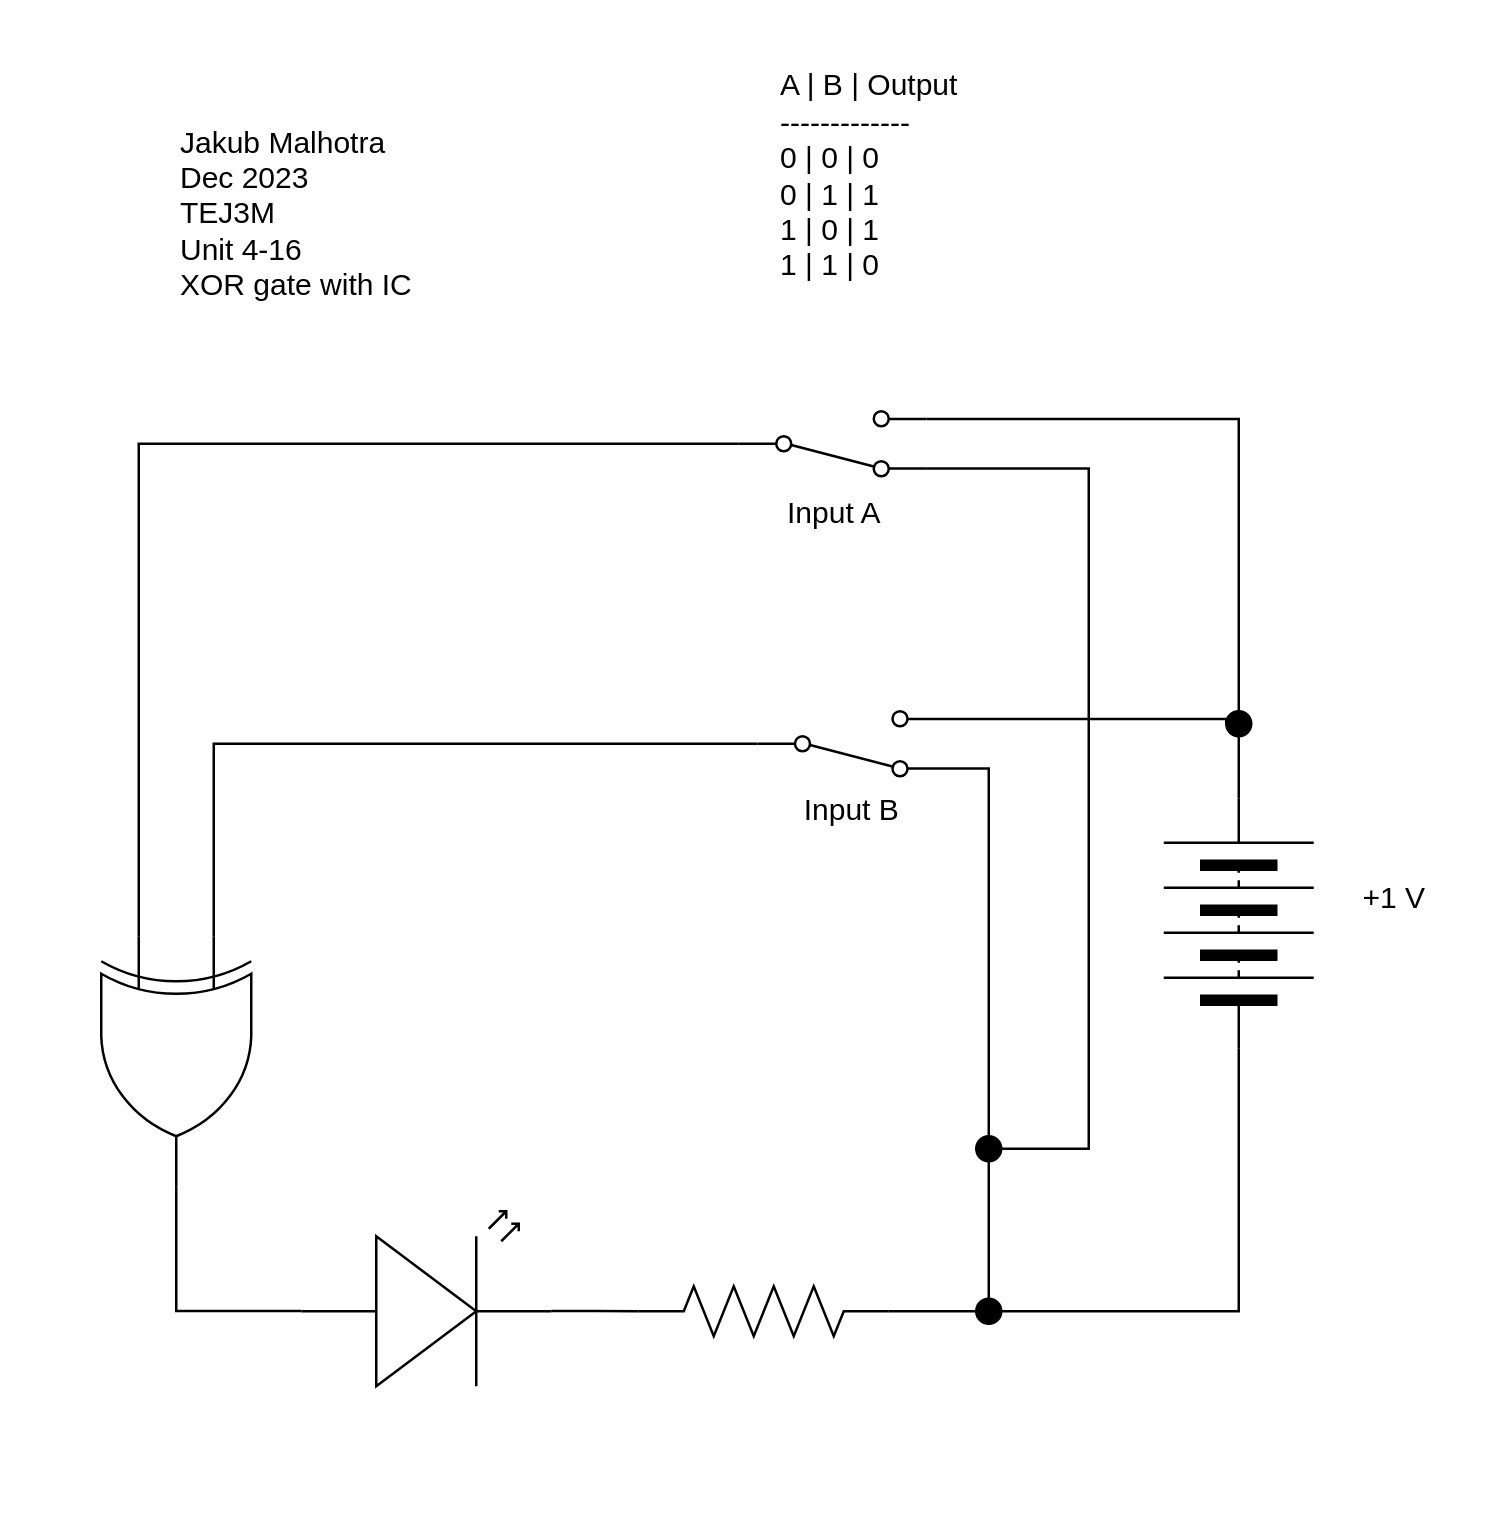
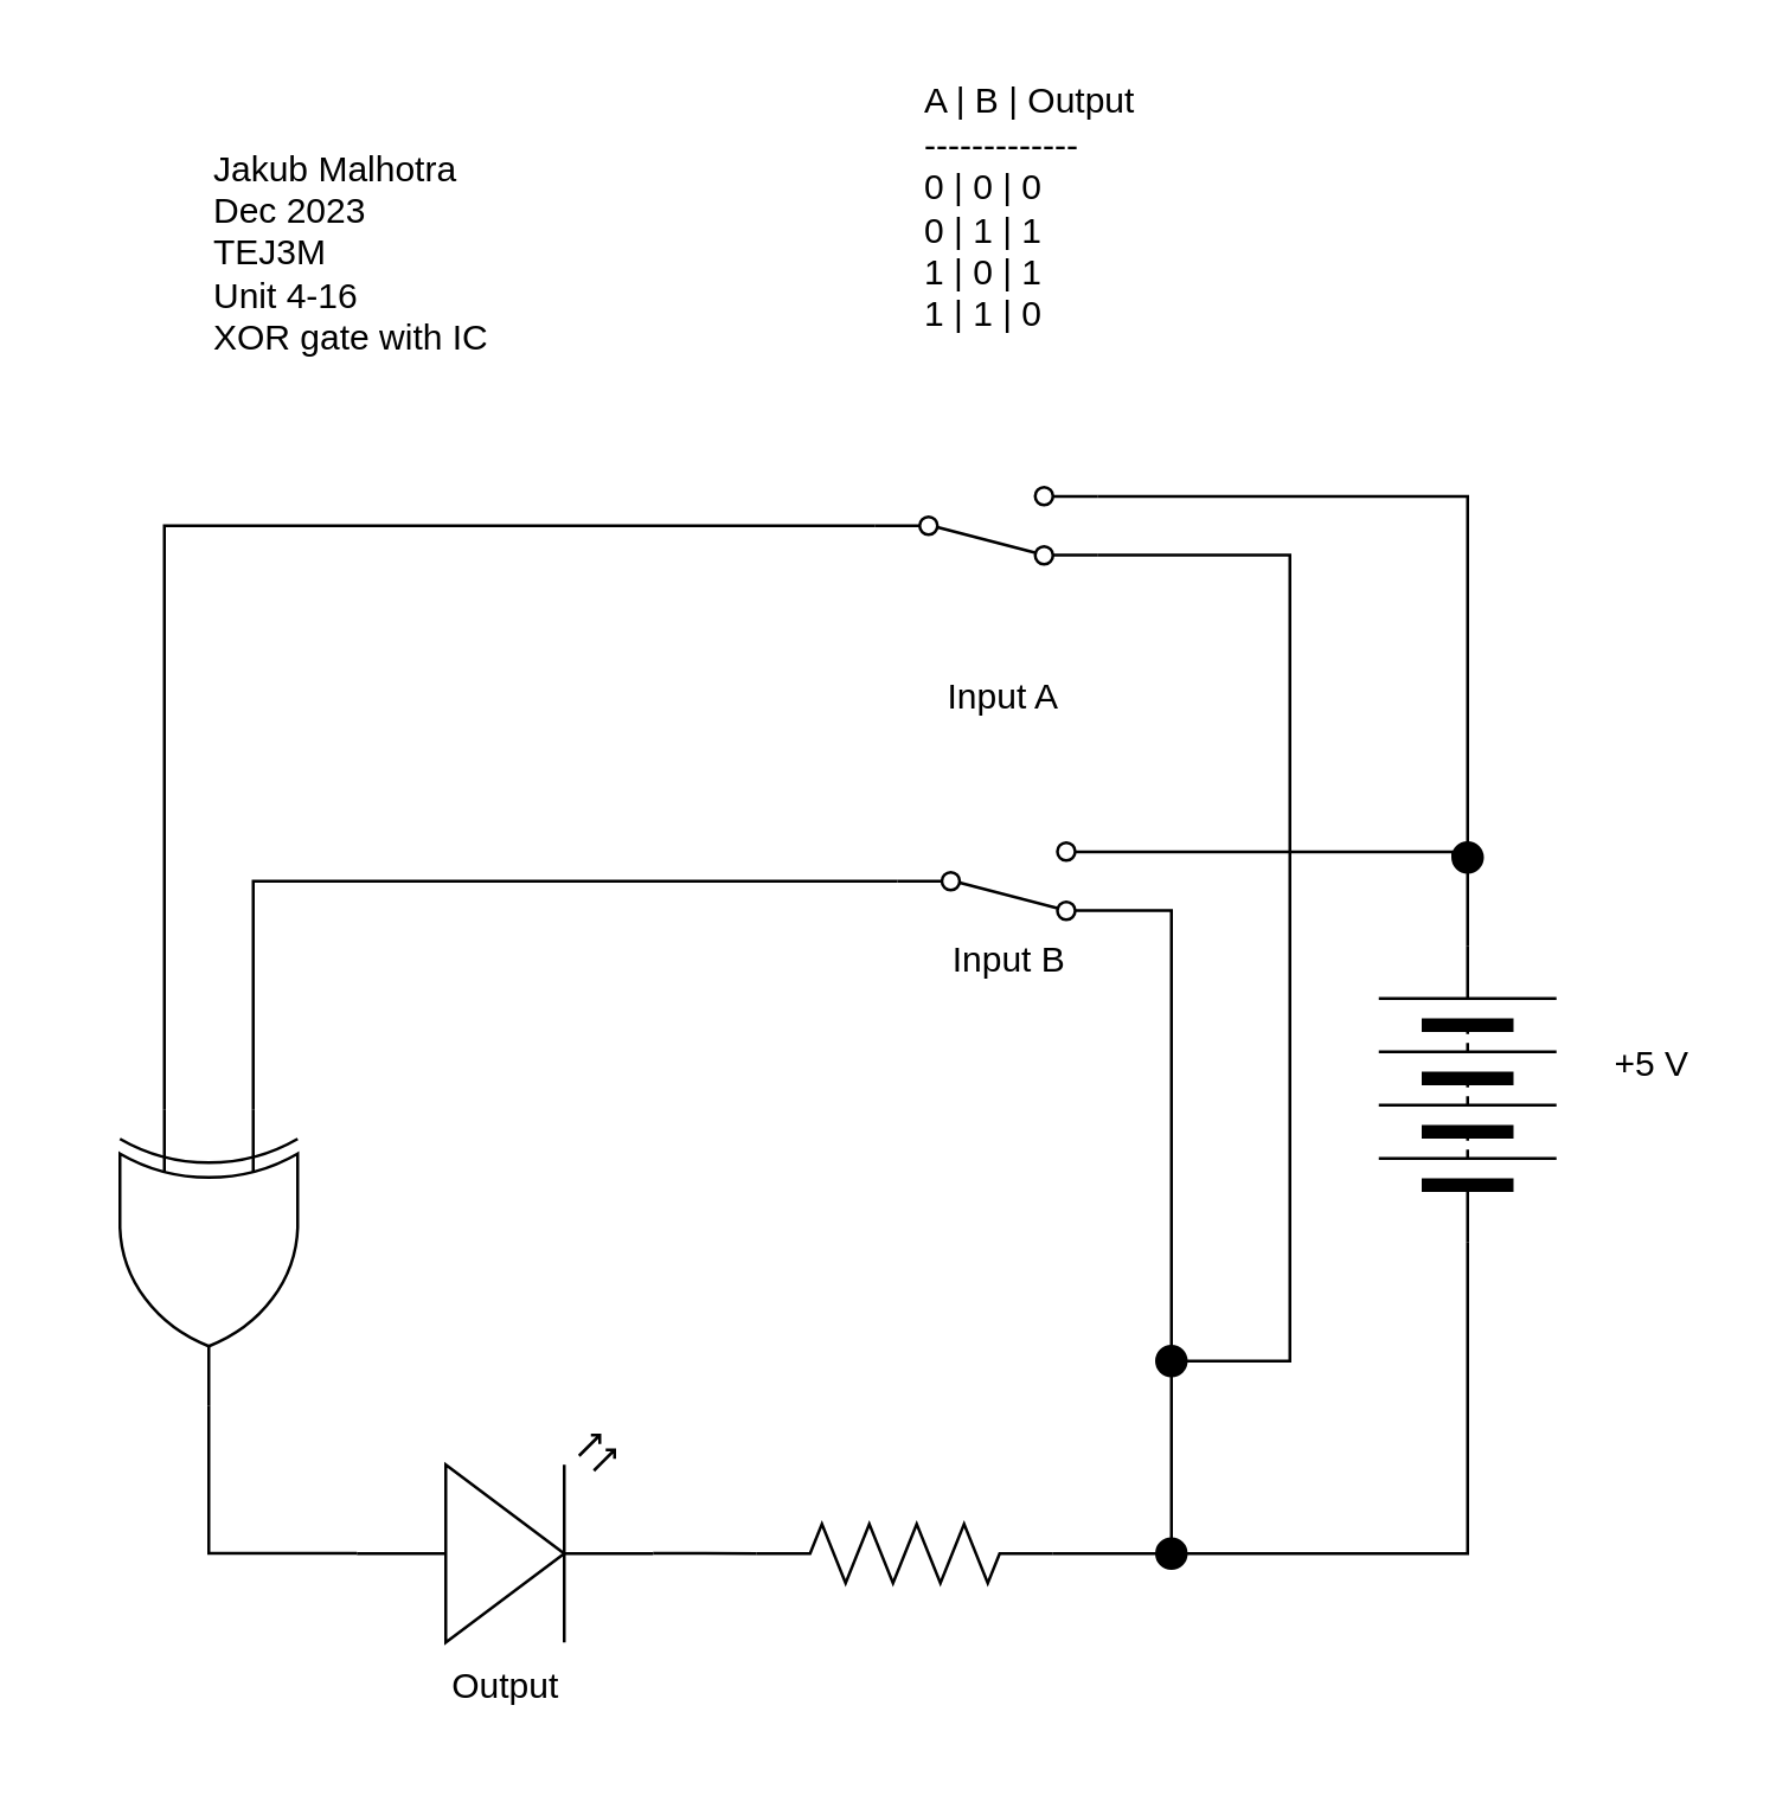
- <mxCell id="24" value="Input A" style="text;html=1;align=center;verticalAlign=middle;resizable=0;points=[];autosize=1;strokeColor=none;fillColor=none;" parent="1" vertex="1"><mxGeometry x="302.5" y="190" width="60" height="30" as="geometry" /></mxCell>
+ <mxCell id="24" value="Input A" style="text;html=1;align=center;verticalAlign=middle;resizable=0;points=[];autosize=1;strokeColor=none;fillColor=none;" parent="1" vertex="1"><mxGeometry x="307.5" y="220" width="60" height="30" as="geometry" /></mxCell>
- <mxCell id="10" value="+1 V" style="text;html=1;align=center;verticalAlign=middle;resizable=0;points=[];autosize=1;strokeColor=none;fillColor=none;" parent="1" vertex="1"><mxGeometry x="532" y="344" width="50" height="30" as="geometry" /></mxCell>
+ <mxCell id="10" value="+5 V" style="text;html=1;align=center;verticalAlign=middle;resizable=0;points=[];autosize=1;strokeColor=none;fillColor=none;" parent="1" vertex="1"><mxGeometry x="532" y="344" width="50" height="30" as="geometry" /></mxCell>
+ <mxCell id="20" value="Output" style="text;html=1;align=center;verticalAlign=middle;resizable=0;points=[];autosize=1;strokeColor=none;fillColor=none;" parent="1" vertex="1"><mxGeometry x="140" y="554" width="60" height="30" as="geometry" /></mxCell>
